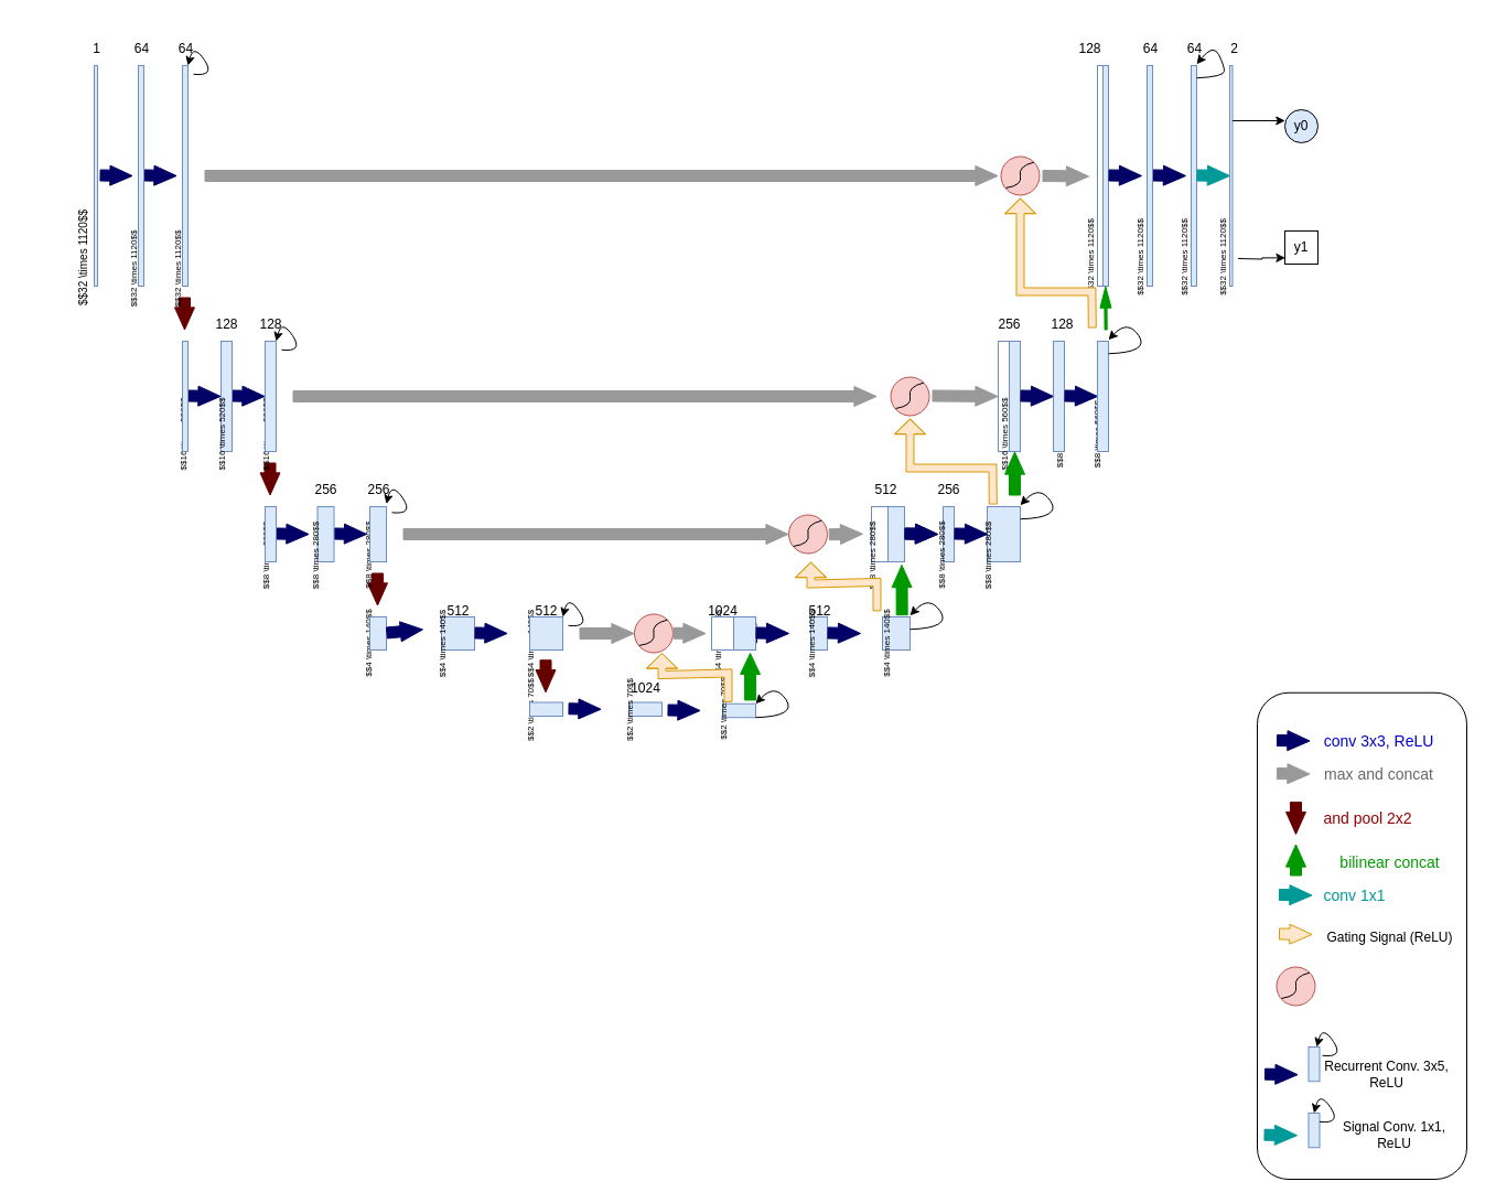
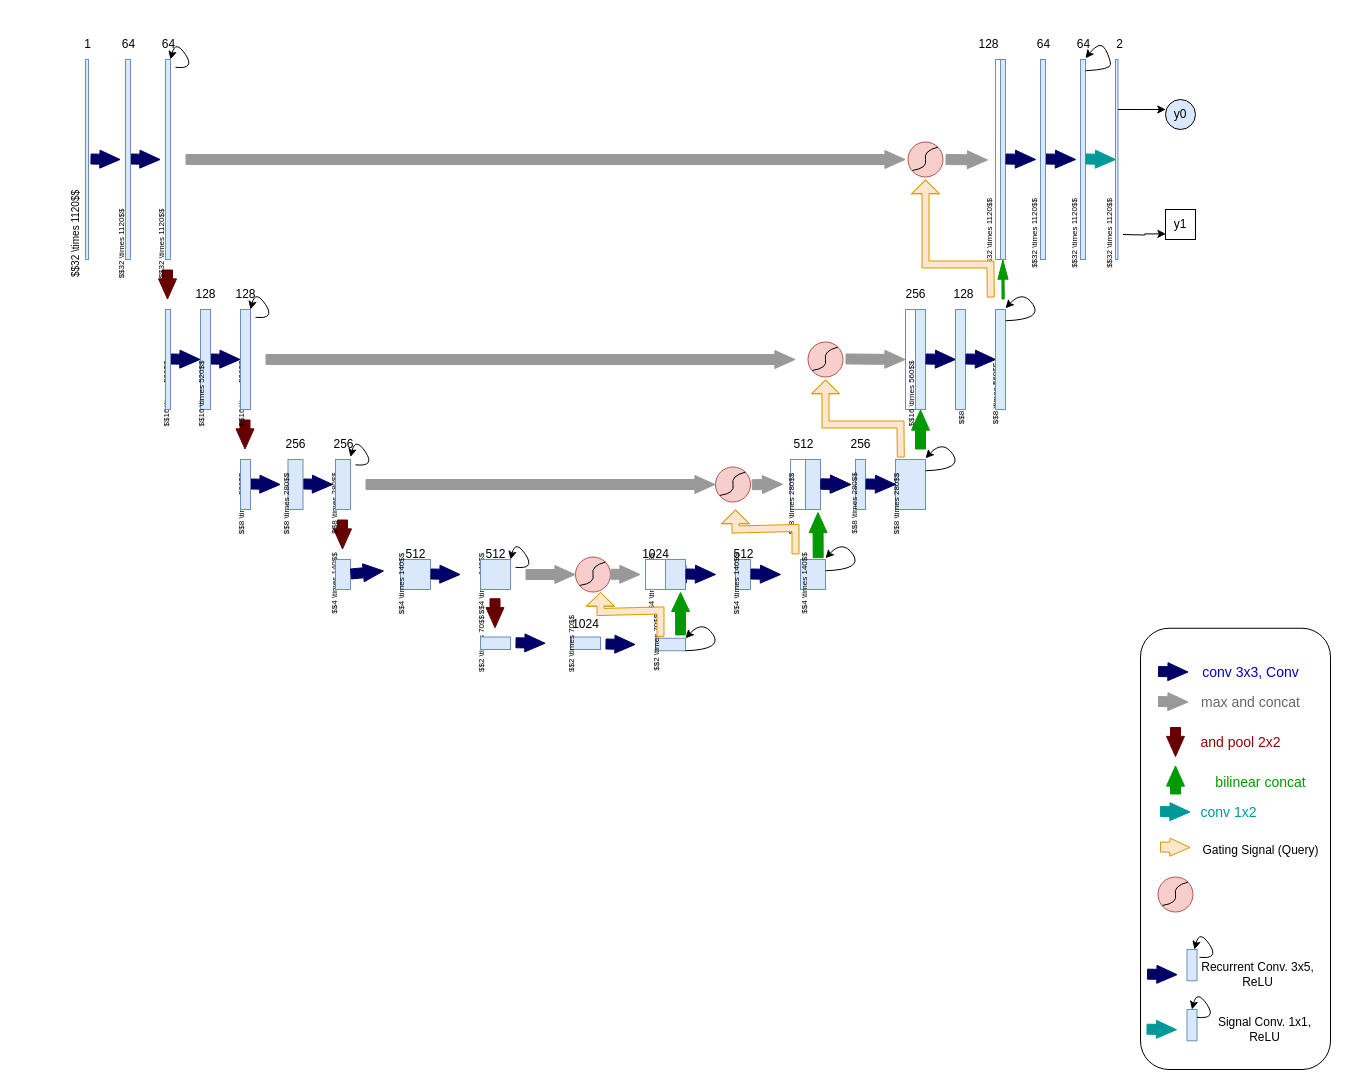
- <mxCell id="117" value="&lt;font color=&quot;#0000cc&quot; style=&quot;font-size: 14px;&quot;&gt;conv 3x3, ReLU&lt;/font&gt;" style="text;html=1;align=center;verticalAlign=middle;resizable=0;points=[];autosize=1;strokeColor=none;fillColor=none;" parent="1" vertex="1"><mxGeometry x="1190" y="656.5" width="120" height="30" as="geometry" /></mxCell>
+ <mxCell id="117" value="&lt;font color=&quot;#0000cc&quot; style=&quot;font-size: 14px;&quot;&gt;conv 3x3, Conv&lt;/font&gt;" style="text;html=1;align=center;verticalAlign=middle;resizable=0;points=[];autosize=1;strokeColor=none;fillColor=none;" parent="1" vertex="1"><mxGeometry x="1190" y="656.5" width="120" height="30" as="geometry" /></mxCell>
- <mxCell id="121" value="&lt;font color=&quot;#009999&quot; style=&quot;font-size: 14px;&quot;&gt;conv 1x1&lt;br&gt;&lt;/font&gt;" style="text;html=1;align=center;verticalAlign=middle;resizable=0;points=[];autosize=1;strokeColor=none;fillColor=none;" parent="1" vertex="1"><mxGeometry x="1187.5" y="796.5" width="80" height="30" as="geometry" /></mxCell>
+ <mxCell id="121" value="&lt;font color=&quot;#009999&quot; style=&quot;font-size: 14px;&quot;&gt;conv 1x2&lt;br&gt;&lt;/font&gt;" style="text;html=1;align=center;verticalAlign=middle;resizable=0;points=[];autosize=1;strokeColor=none;fillColor=none;" parent="1" vertex="1"><mxGeometry x="1187.5" y="796.5" width="80" height="30" as="geometry" /></mxCell>
- <mxCell id="144" value="Gating Signal (ReLU)" style="text;html=1;align=center;verticalAlign=middle;resizable=0;points=[];autosize=1;strokeColor=none;fillColor=none;" parent="1" vertex="1"><mxGeometry x="1190" y="835.25" width="140" height="30" as="geometry" /></mxCell>
+ <mxCell id="144" value="Gating Signal (Query)" style="text;html=1;align=center;verticalAlign=middle;resizable=0;points=[];autosize=1;strokeColor=none;fillColor=none;" parent="1" vertex="1"><mxGeometry x="1190" y="835.25" width="140" height="30" as="geometry" /></mxCell>
